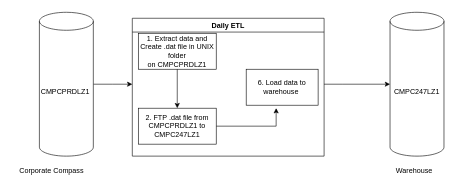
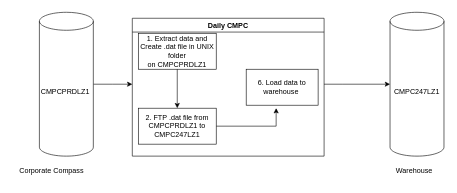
- <mxCell id="8" value="Daily ETL" style="swimlane;whiteSpace=wrap;html=1;" vertex="1" parent="1"><mxGeometry x="220" y="30" width="320" height="230" as="geometry" /></mxCell>
+ <mxCell id="8" value="Daily CMPC" style="swimlane;whiteSpace=wrap;html=1;" vertex="1" parent="1"><mxGeometry x="220" y="30" width="320" height="230" as="geometry" /></mxCell>
